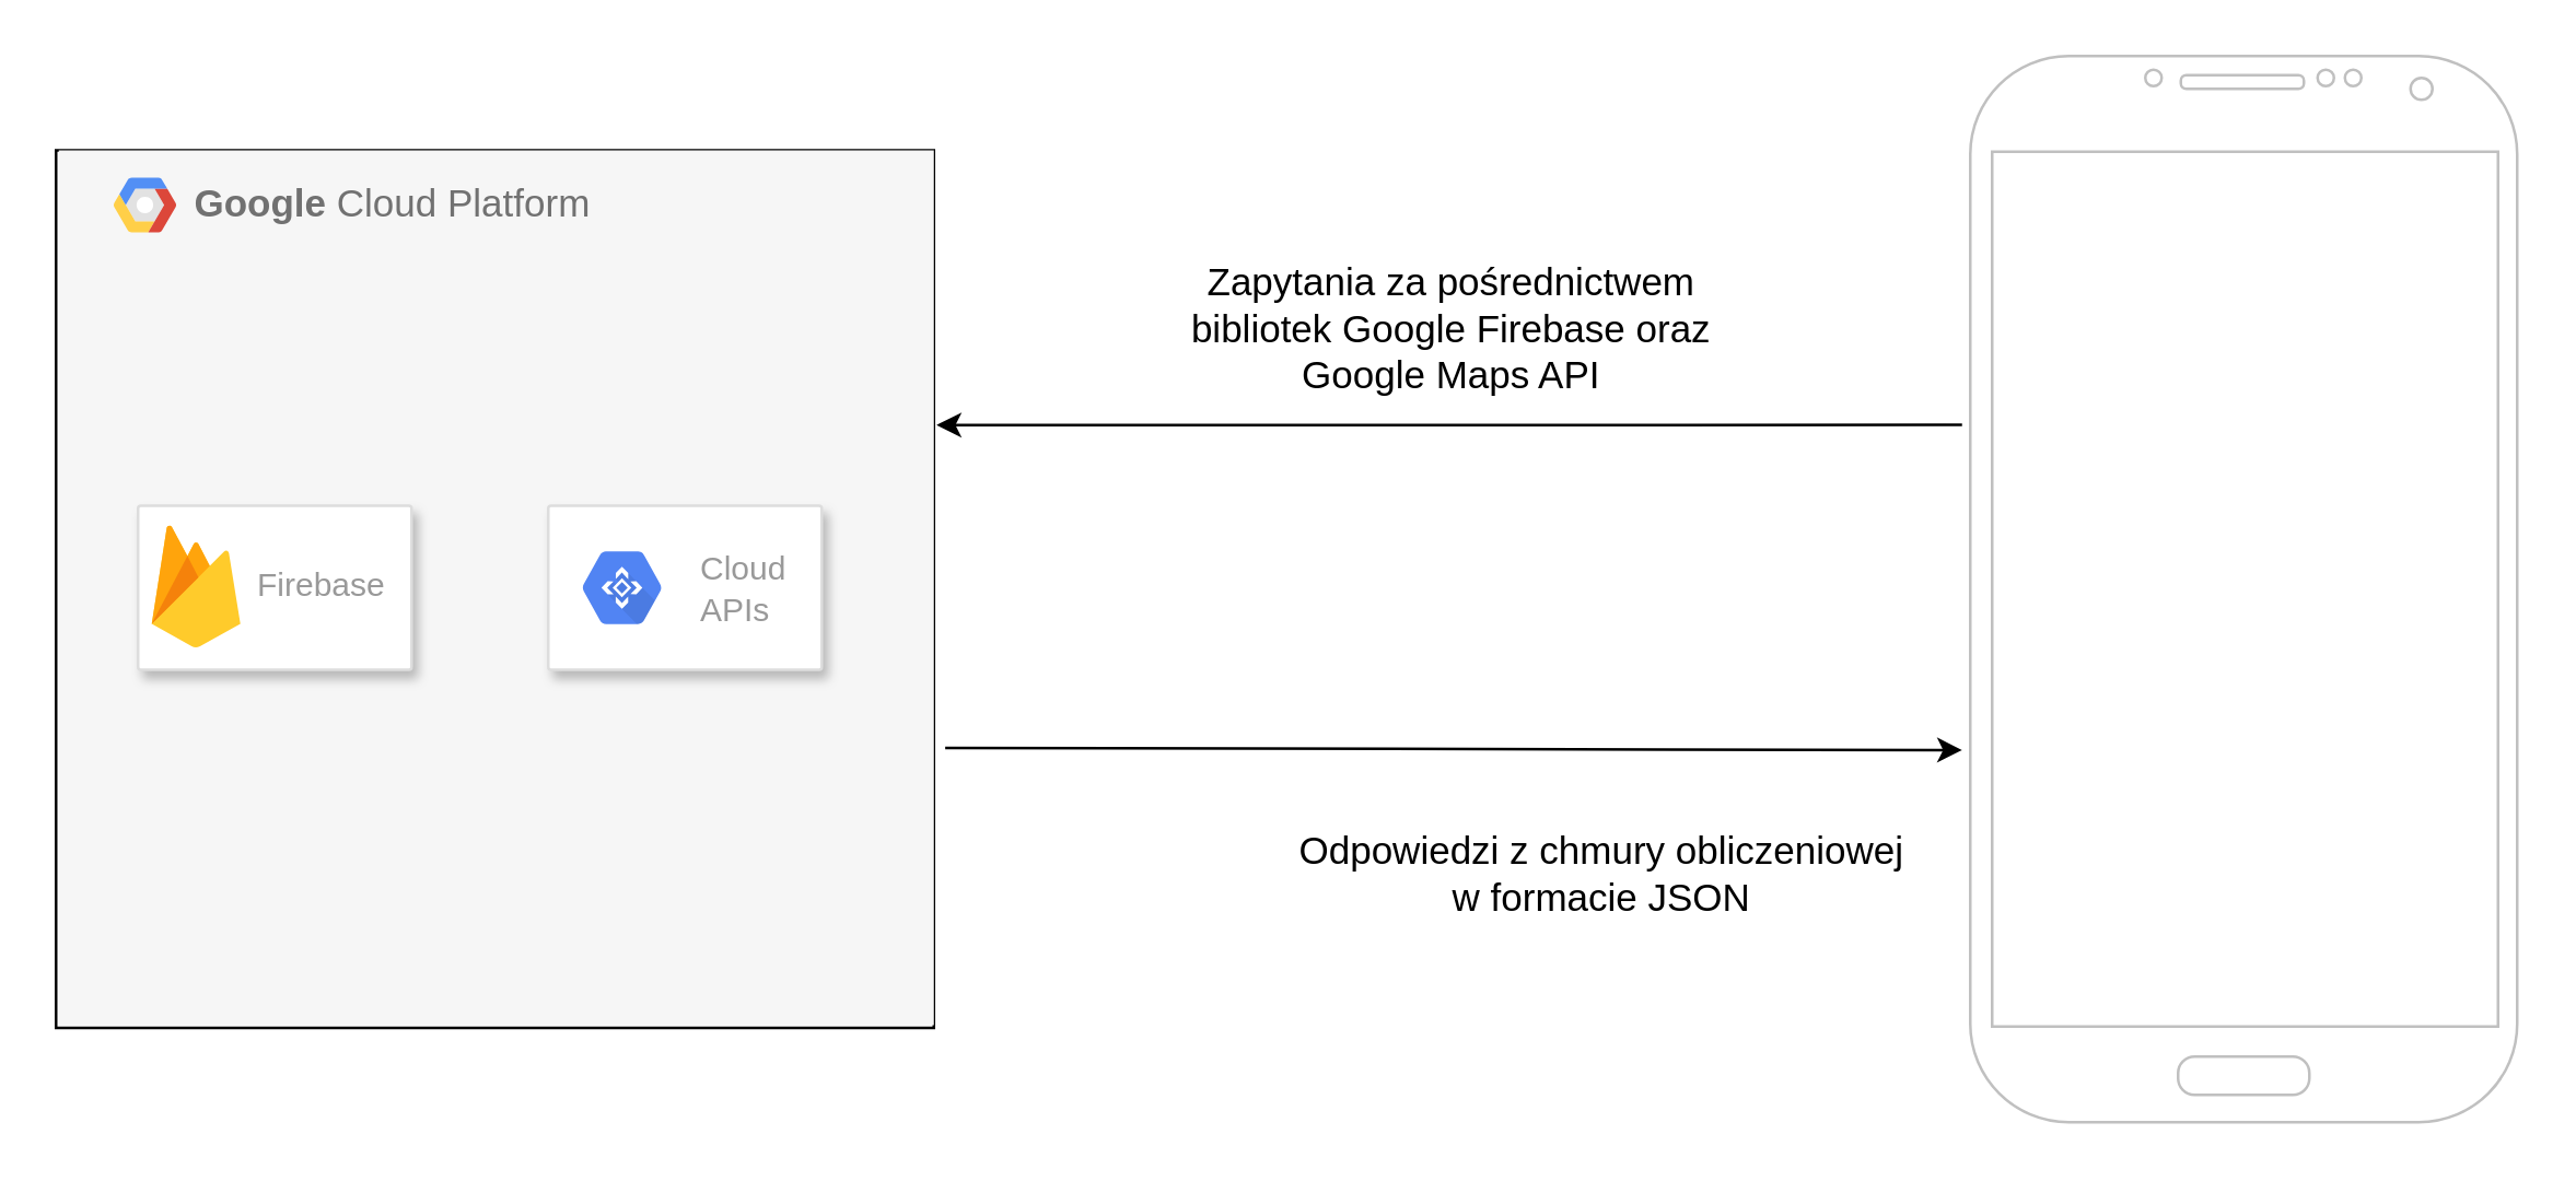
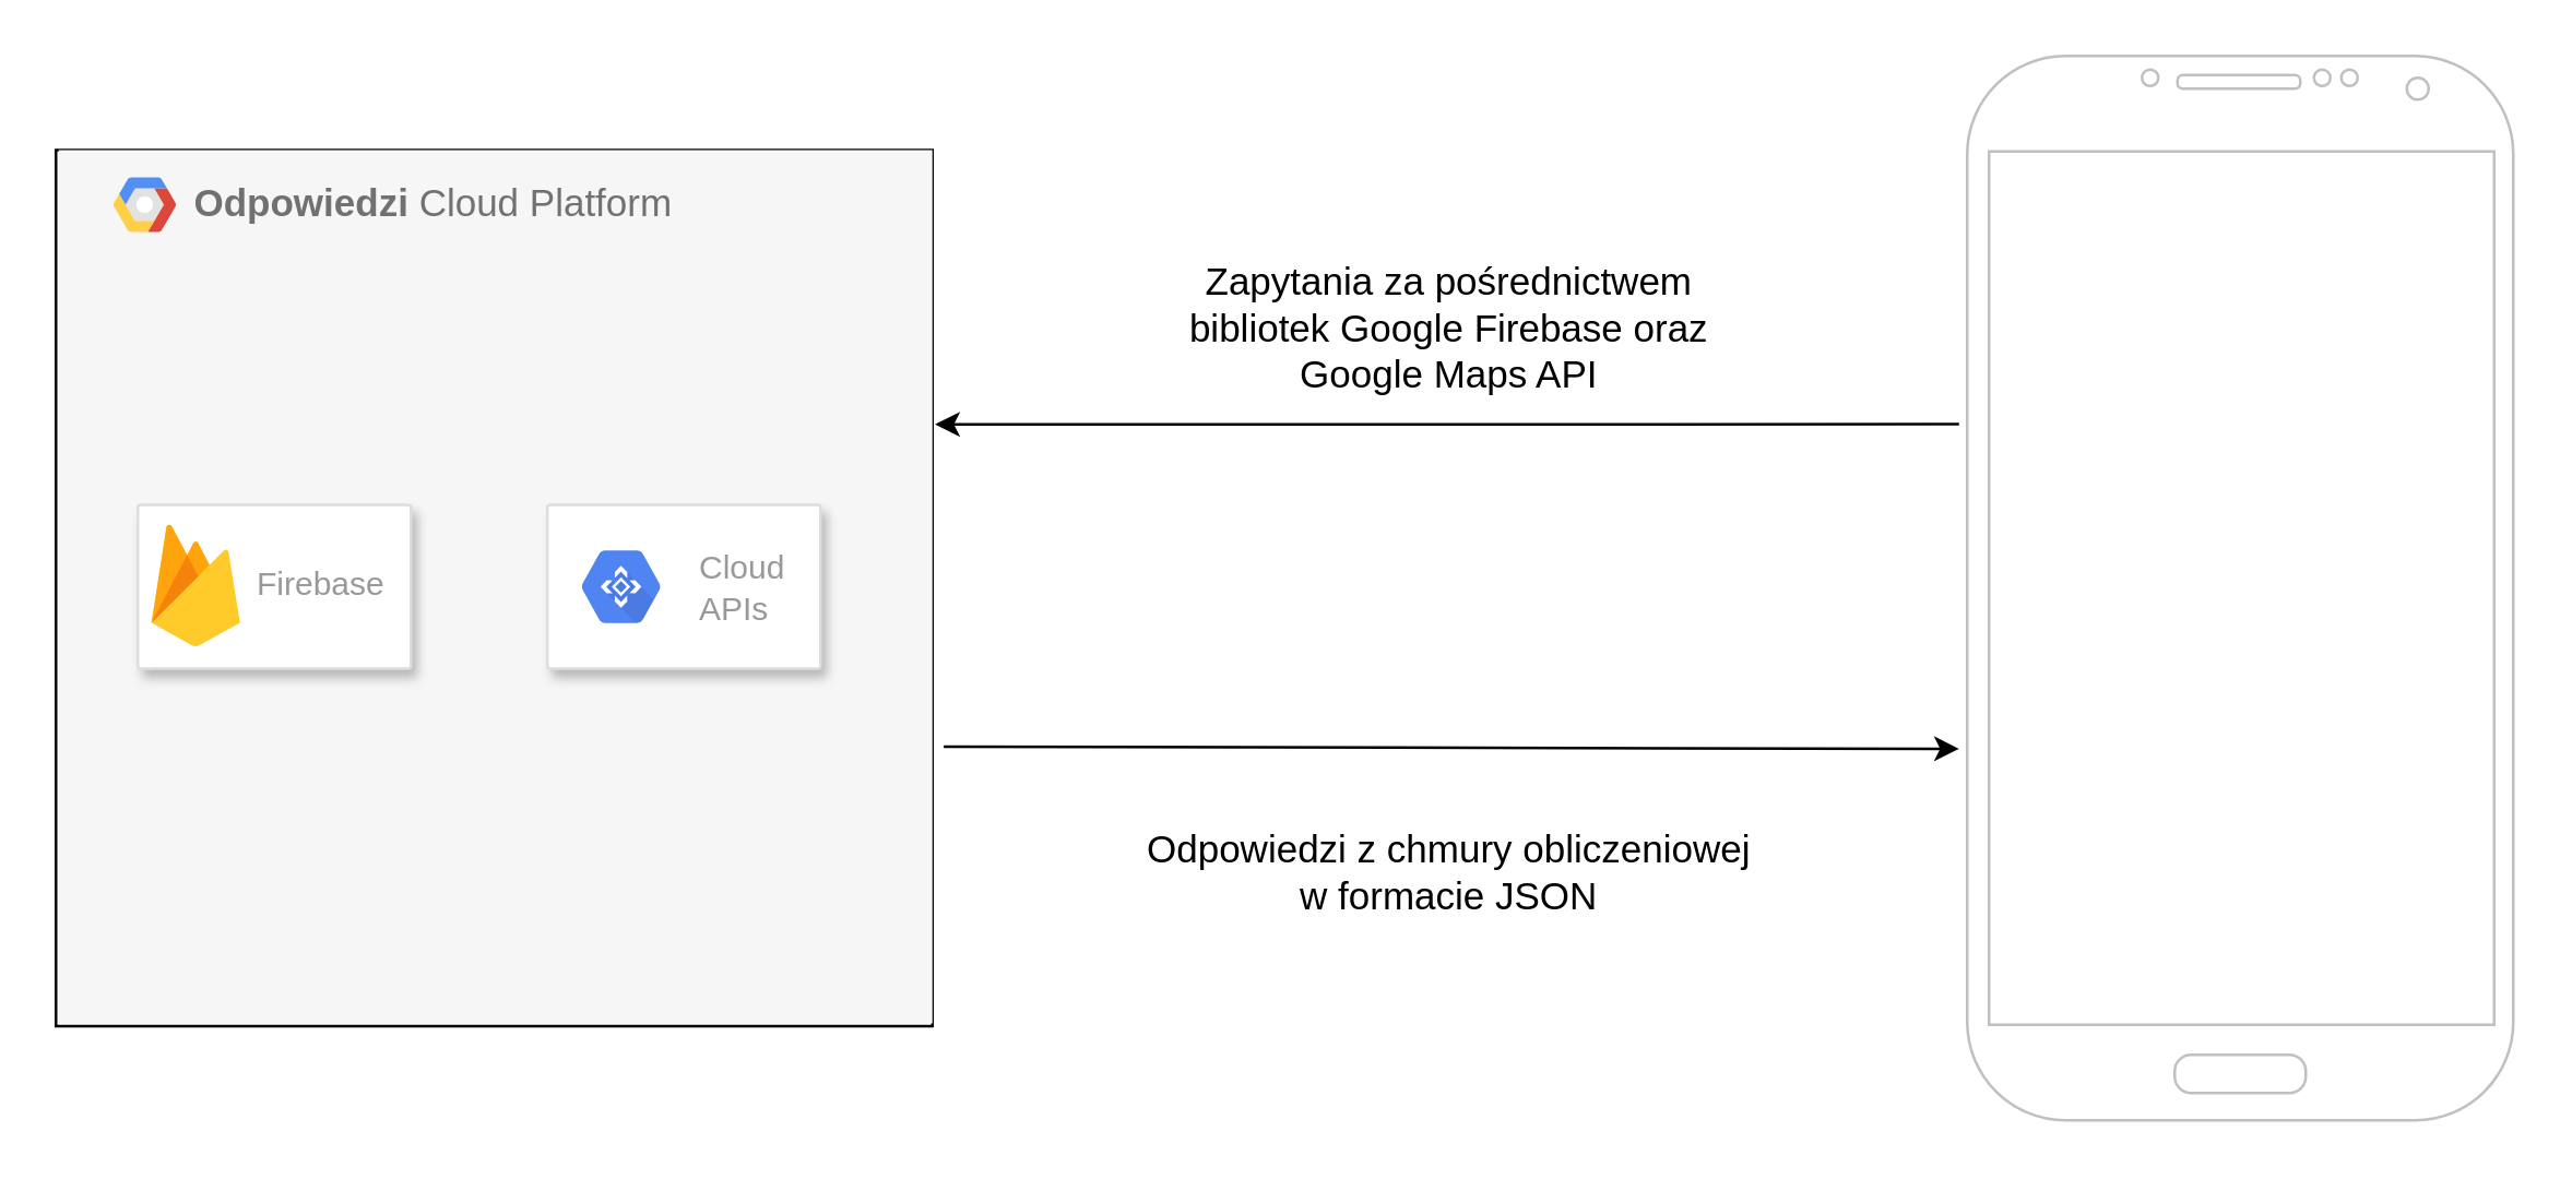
- <mxCell id="4" value="&lt;b&gt;Google &lt;/b&gt;Cloud Platform" style="fillColor=#F6F6F6;strokeColor=none;shadow=0;gradientColor=none;fontSize=14;align=left;spacing=10;fontColor=#717171;9E9E9E;verticalAlign=top;spacingTop=-4;fontStyle=0;spacingLeft=40;html=1;" vertex="1" parent="1"><mxGeometry x="21" y="54.5" width="320" height="320" as="geometry" /></mxCell>
+ <mxCell id="4" value="&lt;b&gt;Odpowiedzi &lt;/b&gt;Cloud Platform" style="fillColor=#F6F6F6;strokeColor=none;shadow=0;gradientColor=none;fontSize=14;align=left;spacing=10;fontColor=#717171;9E9E9E;verticalAlign=top;spacingTop=-4;fontStyle=0;spacingLeft=40;html=1;" vertex="1" parent="1"><mxGeometry x="21" y="54.5" width="320" height="320" as="geometry" /></mxCell>
- <mxCell id="13" value="&lt;div&gt;Odpowiedzi z chmury obliczeniowej&lt;/div&gt;&lt;div&gt;w formacie JSON&lt;br&gt;&lt;/div&gt;" style="text;html=1;align=center;verticalAlign=middle;resizable=0;points=[];autosize=1;strokeColor=none;fillColor=none;fontSize=14;" vertex="1" parent="1"><mxGeometry x="470" y="299" width="230" height="40" as="geometry" /></mxCell>
+ <mxCell id="13" value="&lt;div&gt;Odpowiedzi z chmury obliczeniowej&lt;/div&gt;&lt;div&gt;w formacie JSON&lt;br&gt;&lt;/div&gt;" style="text;html=1;align=center;verticalAlign=middle;resizable=0;points=[];autosize=1;strokeColor=none;fillColor=none;fontSize=14;" vertex="1" parent="1"><mxGeometry x="415" y="299" width="230" height="40" as="geometry" /></mxCell>
